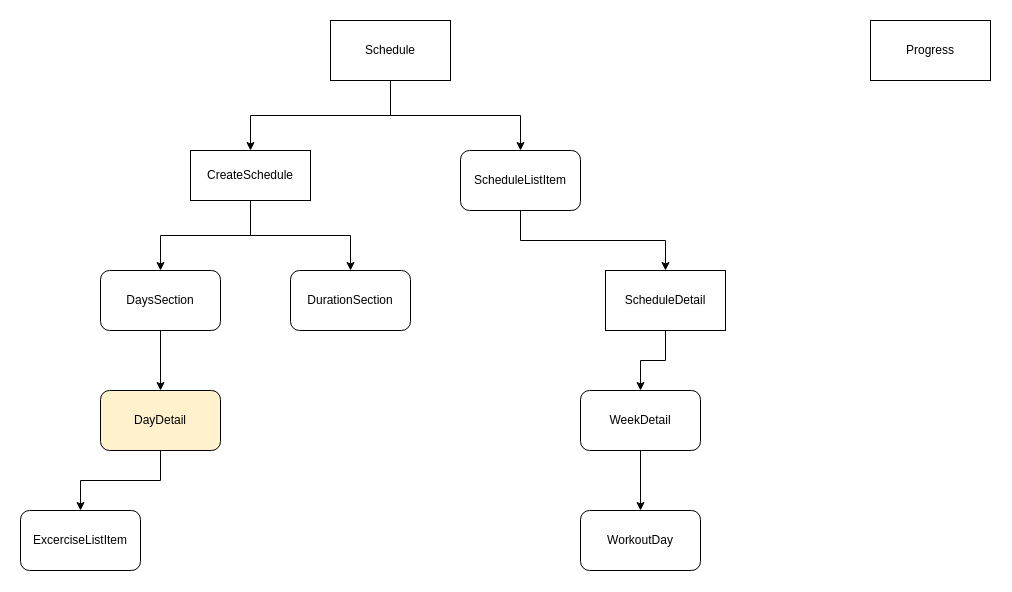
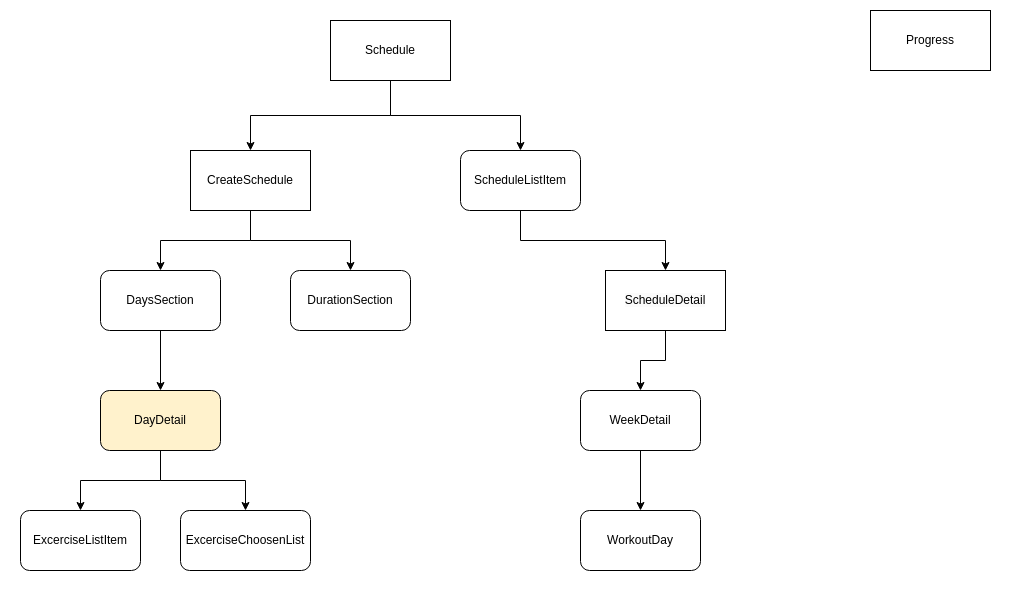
- <mxCell id="19" value="Progress" style="rounded=0;whiteSpace=wrap;html=1;" vertex="1" parent="1"><mxGeometry x="870" y="20" width="120" height="60" as="geometry" /></mxCell>
+ <mxCell id="19" value="Progress" style="rounded=0;whiteSpace=wrap;html=1;" vertex="1" parent="1"><mxGeometry x="870" y="10" width="120" height="60" as="geometry" /></mxCell>
- <mxCell id="7" value="CreateSchedule" style="rounded=0;whiteSpace=wrap;html=1;" vertex="1" parent="1"><mxGeometry x="190" y="150" width="120" height="50" as="geometry" /></mxCell>
+ <mxCell id="7" value="CreateSchedule" style="rounded=0;whiteSpace=wrap;html=1;" vertex="1" parent="1"><mxGeometry x="190" y="150" width="120" height="60" as="geometry" /></mxCell>
+ <mxCell id="14" style="edgeStyle=orthogonalEdgeStyle;rounded=0;orthogonalLoop=1;jettySize=auto;html=1;exitX=0.5;exitY=1;exitDx=0;exitDy=0;entryX=0.5;entryY=0;entryDx=0;entryDy=0;" edge="1" parent="1" source="15" target="17"><mxGeometry relative="1" as="geometry"><mxPoint x="240" y="510" as="targetPoint" /></mxGeometry></mxCell>
+ <mxCell id="17" value="ExcerciseChoosenList" style="rounded=1;whiteSpace=wrap;html=1;" vertex="1" parent="1"><mxGeometry x="180" y="510" width="130" height="60" as="geometry" /></mxCell>
